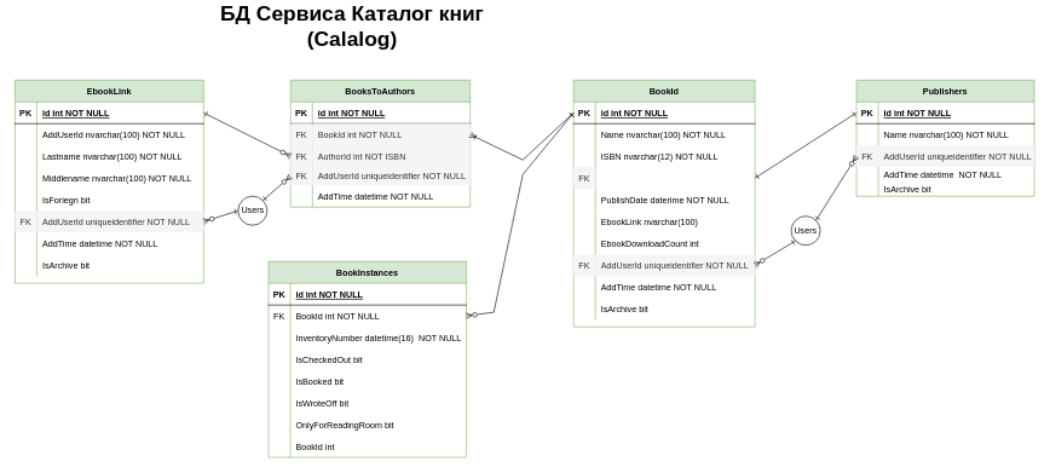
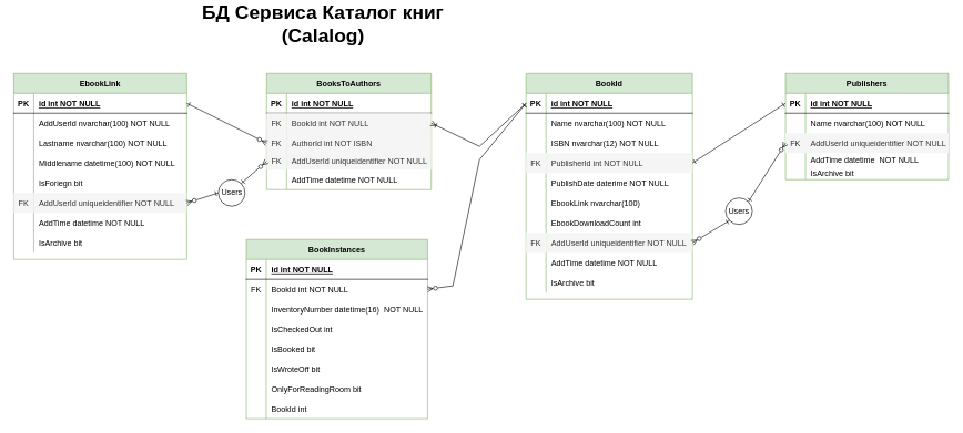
+ <mxCell id="56" value="PublisherId int NOT NULL" style="shape=partialRectangle;overflow=hidden;connectable=0;fillColor=#f5f5f5;top=0;left=0;bottom=0;right=0;align=left;spacingLeft=6;fontColor=#333333;strokeColor=#666666;" parent="54" vertex="1"><mxGeometry x="30" width="220" height="30" as="geometry"><mxRectangle width="220" height="30" as="alternateBounds" /></mxGeometry></mxCell>
- <mxCell id="15" value="Middlename nvarchar(100) NOT NULL" style="shape=partialRectangle;overflow=hidden;connectable=0;fillColor=none;top=0;left=0;bottom=0;right=0;align=left;spacingLeft=6;" parent="13" vertex="1"><mxGeometry x="30" width="230" height="30" as="geometry"><mxRectangle width="230" height="30" as="alternateBounds" /></mxGeometry></mxCell>
+ <mxCell id="15" value="Middlename datetime(100) NOT NULL" style="shape=partialRectangle;overflow=hidden;connectable=0;fillColor=none;top=0;left=0;bottom=0;right=0;align=left;spacingLeft=6;" parent="13" vertex="1"><mxGeometry x="30" width="230" height="30" as="geometry"><mxRectangle width="230" height="30" as="alternateBounds" /></mxGeometry></mxCell>
- <mxCell id="103" value="IsCheckedOut bit" style="shape=partialRectangle;overflow=hidden;connectable=0;fillColor=none;top=0;left=0;bottom=0;right=0;align=left;spacingLeft=6;" parent="101" vertex="1"><mxGeometry x="30" width="242.5" height="30" as="geometry"><mxRectangle width="242.5" height="30" as="alternateBounds" /></mxGeometry></mxCell>
+ <mxCell id="103" value="IsCheckedOut int" style="shape=partialRectangle;overflow=hidden;connectable=0;fillColor=none;top=0;left=0;bottom=0;right=0;align=left;spacingLeft=6;" parent="101" vertex="1"><mxGeometry x="30" width="242.5" height="30" as="geometry"><mxRectangle width="242.5" height="30" as="alternateBounds" /></mxGeometry></mxCell>
